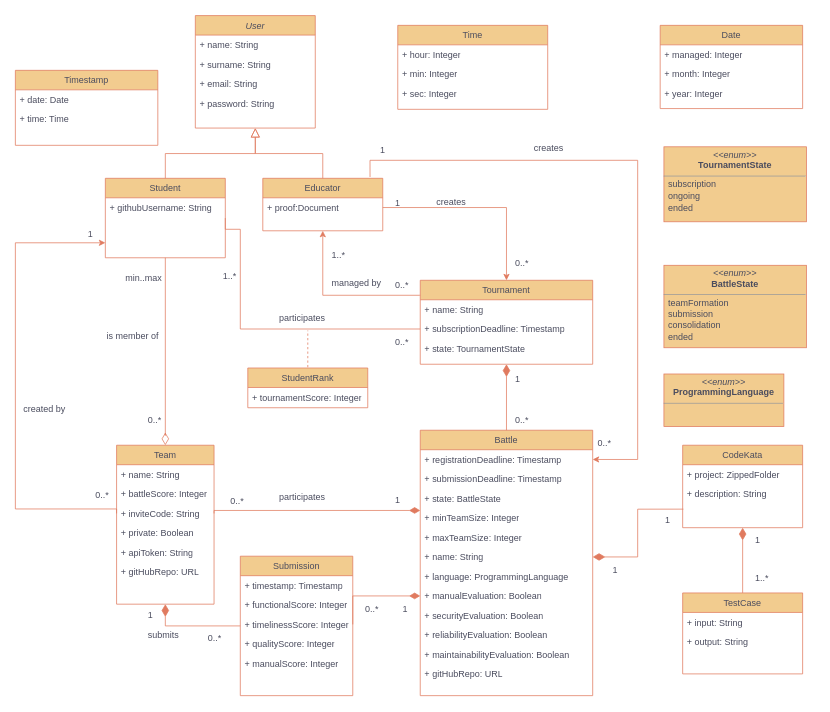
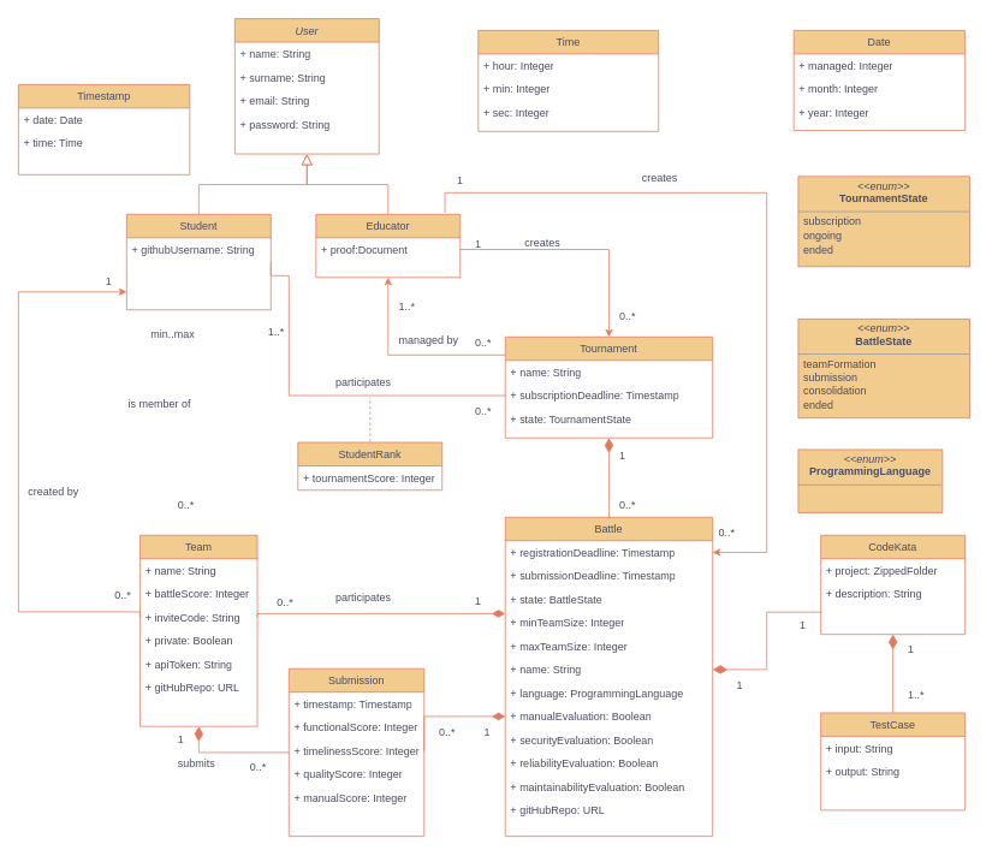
- <mxCell id="47" value="" style="endArrow=none;html=1;rounded=0;exitX=0.5;exitY=0;exitDx=0;exitDy=0;entryX=0.5;entryY=1;entryDx=0;entryDy=0;endFill=0;startArrow=diamondThin;startFill=0;targetPerimeterSpacing=0;startSize=14;labelBackgroundColor=none;fontColor=#4a4c5e;edgeStyle=orthogonalEdgeStyle;strokeColor=#E07A5F;" parent="1" source="39" target="7" edge="1"><mxGeometry width="50" height="50" relative="1" as="geometry"><mxPoint x="590" y="533" as="sourcePoint" /><mxPoint x="640" y="483" as="targetPoint" /><Array as="points"><mxPoint x="220" y="580" /></Array></mxGeometry></mxCell>
